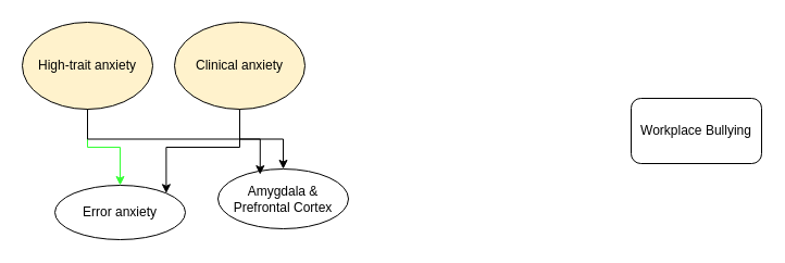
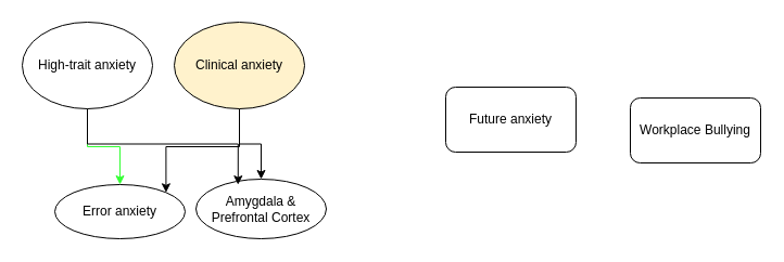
- <mxCell id="6" value="High-trait anxiety" style="ellipse;whiteSpace=wrap;html=1;fillColor=#fff2cc;" vertex="1" parent="1"><mxGeometry x="20" y="20" width="120" height="80" as="geometry" /></mxCell>
+ <mxCell id="6" value="High-trait anxiety" style="ellipse;whiteSpace=wrap;html=1;" vertex="1" parent="1"><mxGeometry x="20" y="20" width="120" height="80" as="geometry" /></mxCell>
+ <mxCell id="3" value="Future anxiety" style="rounded=1;whiteSpace=wrap;html=1;" vertex="1" parent="1"><mxGeometry x="410" y="80" width="120" height="60" as="geometry" /></mxCell>
- <mxCell id="11" value="Amygdala &amp;amp; Prefrontal Cortex" style="ellipse;whiteSpace=wrap;html=1;" vertex="1" parent="1"><mxGeometry x="200" y="155" width="120" height="55" as="geometry" /></mxCell>
+ <mxCell id="11" value="Amygdala &amp;amp; Prefrontal Cortex" style="ellipse;whiteSpace=wrap;html=1;" vertex="1" parent="1"><mxGeometry x="180" y="165" width="120" height="55" as="geometry" /></mxCell>
